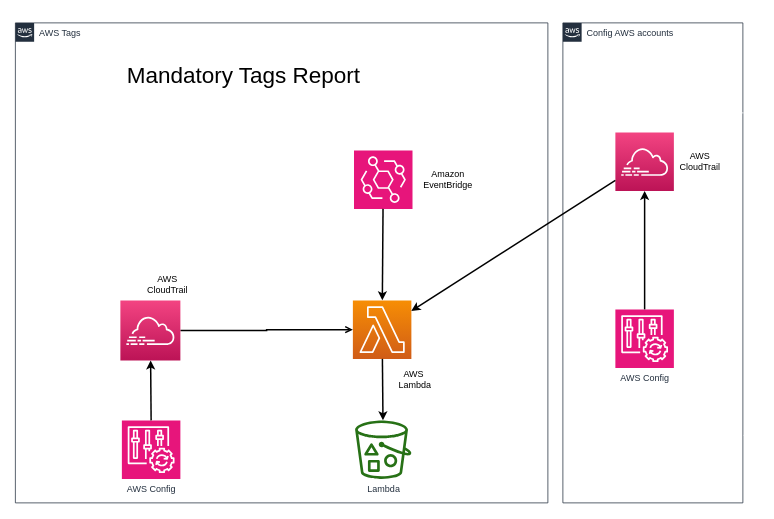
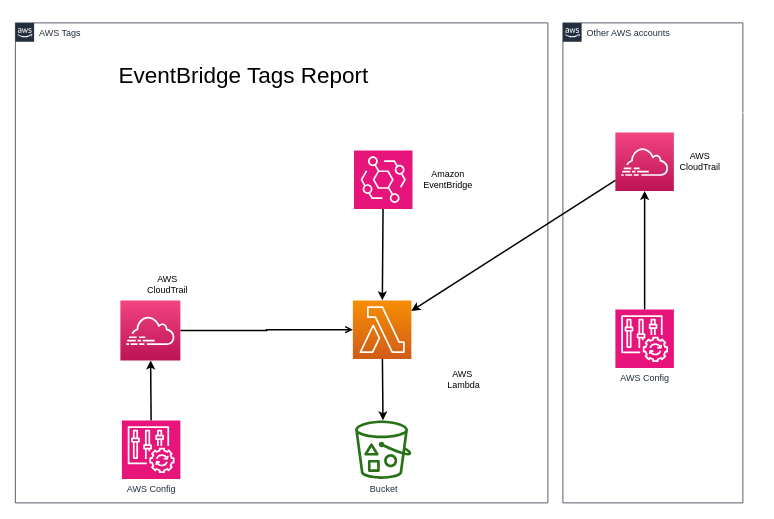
- <mxCell id="17" value="Config AWS accounts" style="points=[[0,0],[0.25,0],[0.5,0],[0.75,0],[1,0],[1,0.25],[1,0.5],[1,0.75],[1,1],[0.75,1],[0.5,1],[0.25,1],[0,1],[0,0.75],[0,0.5],[0,0.25]];outlineConnect=0;gradientColor=none;html=1;whiteSpace=wrap;fontSize=12;fontStyle=0;shape=mxgraph.aws4.group;grIcon=mxgraph.aws4.group_aws_cloud_alt;strokeColor=#232F3E;fillColor=none;verticalAlign=top;align=left;spacingLeft=30;fontColor=#232F3E;dashed=0;labelBackgroundColor=#ffffff;container=1;pointerEvents=0;collapsible=0;recursiveResize=0;" parent="1" vertex="1"><mxGeometry x="750" y="30" width="240" height="640" as="geometry" /></mxCell>
+ <mxCell id="17" value="Other AWS accounts" style="points=[[0,0],[0.25,0],[0.5,0],[0.75,0],[1,0],[1,0.25],[1,0.5],[1,0.75],[1,1],[0.75,1],[0.5,1],[0.25,1],[0,1],[0,0.75],[0,0.5],[0,0.25]];outlineConnect=0;gradientColor=none;html=1;whiteSpace=wrap;fontSize=12;fontStyle=0;shape=mxgraph.aws4.group;grIcon=mxgraph.aws4.group_aws_cloud_alt;strokeColor=#232F3E;fillColor=none;verticalAlign=top;align=left;spacingLeft=30;fontColor=#232F3E;dashed=0;labelBackgroundColor=#ffffff;container=1;pointerEvents=0;collapsible=0;recursiveResize=0;" parent="1" vertex="1"><mxGeometry x="750" y="30" width="240" height="640" as="geometry" /></mxCell>
- <mxCell id="16" value="&lt;font style=&quot;font-size: 30px;&quot;&gt;Mandatory Tags Report&lt;/font&gt;" style="text;html=1;strokeColor=none;fillColor=none;align=center;verticalAlign=middle;whiteSpace=wrap;rounded=0;" vertex="1" parent="2"><mxGeometry x="120" y="-10" width="369" height="160" as="geometry" /></mxCell>
+ <mxCell id="16" value="&lt;font style=&quot;font-size: 30px;&quot;&gt;EventBridge Tags Report&lt;/font&gt;" style="text;html=1;strokeColor=none;fillColor=none;align=center;verticalAlign=middle;whiteSpace=wrap;rounded=0;" vertex="1" parent="2"><mxGeometry x="120" y="-10" width="369" height="160" as="geometry" /></mxCell>
- <mxCell id="11" value="AWS&amp;nbsp;&lt;br&gt;Lambda" style="text;html=1;strokeColor=none;fillColor=none;align=center;verticalAlign=middle;whiteSpace=wrap;rounded=0;" vertex="1" parent="2"><mxGeometry x="490" y="460" width="86" height="30" as="geometry" /></mxCell>
+ <mxCell id="11" value="AWS&amp;nbsp;&lt;br&gt;Lambda" style="text;html=1;strokeColor=none;fillColor=none;align=center;verticalAlign=middle;whiteSpace=wrap;rounded=0;" vertex="1" parent="2"><mxGeometry x="555" y="460" width="86" height="30" as="geometry" /></mxCell>
- <mxCell id="4" value="Lambda" style="outlineConnect=0;fontColor=#232F3E;gradientColor=none;fillColor=#277116;strokeColor=none;dashed=0;verticalLabelPosition=bottom;verticalAlign=top;align=center;html=1;fontSize=12;fontStyle=0;aspect=fixed;pointerEvents=1;shape=mxgraph.aws4.bucket_with_objects;labelBackgroundColor=#ffffff;" parent="2" vertex="1"><mxGeometry x="453" y="530" width="75" height="78" as="geometry" /></mxCell>
+ <mxCell id="4" value="Bucket" style="outlineConnect=0;fontColor=#232F3E;gradientColor=none;fillColor=#277116;strokeColor=none;dashed=0;verticalLabelPosition=bottom;verticalAlign=top;align=center;html=1;fontSize=12;fontStyle=0;aspect=fixed;pointerEvents=1;shape=mxgraph.aws4.bucket_with_objects;labelBackgroundColor=#ffffff;" parent="2" vertex="1"><mxGeometry x="453" y="530" width="75" height="78" as="geometry" /></mxCell>
